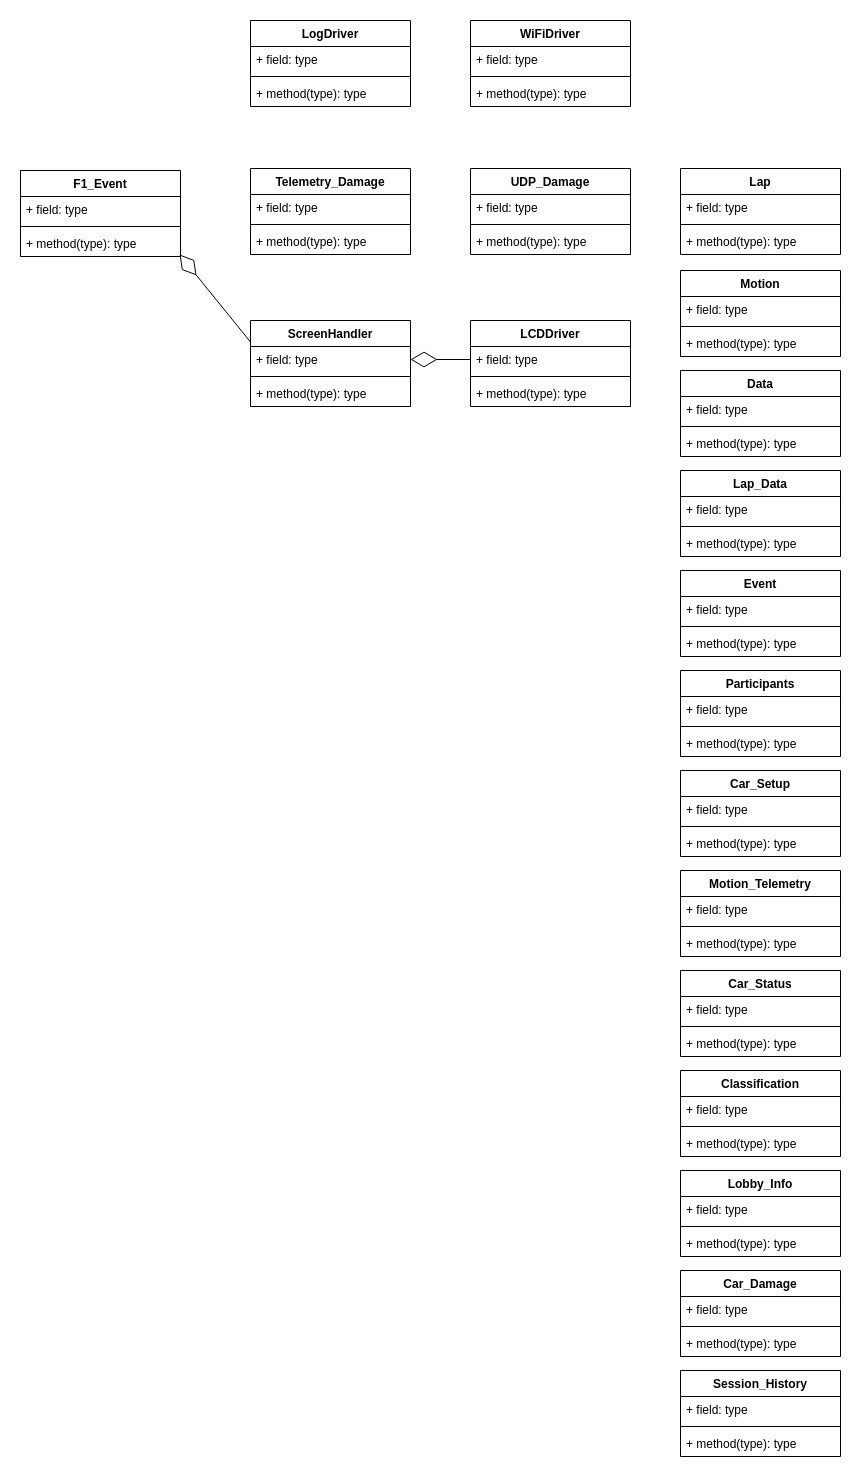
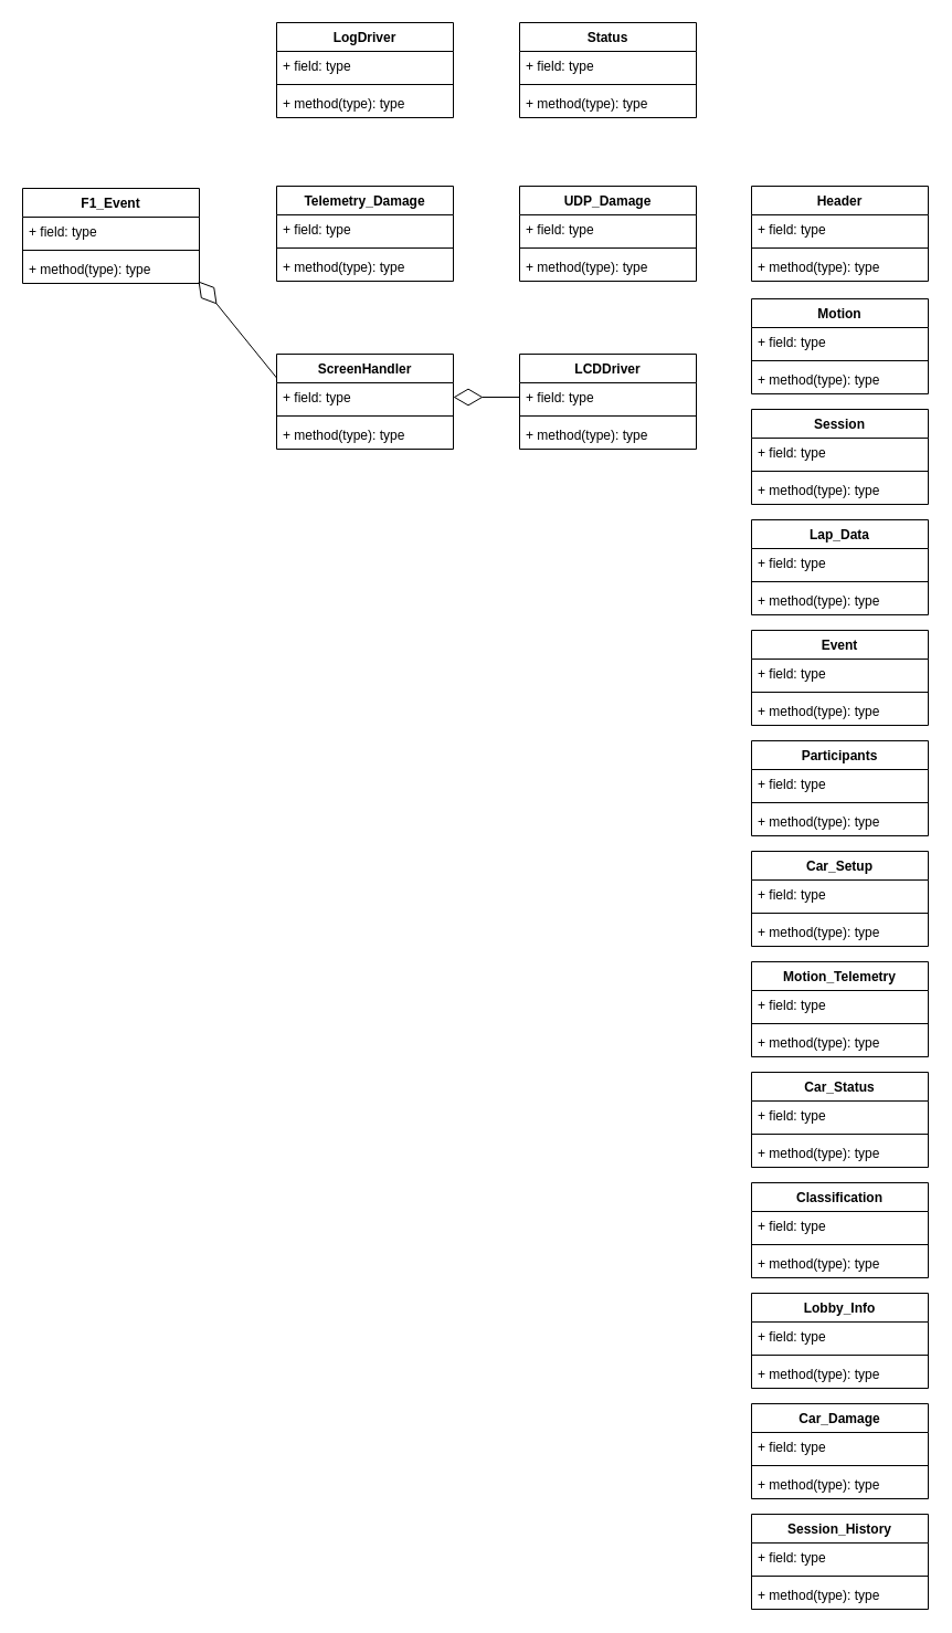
- <mxCell id="80" value="WiFiDriver" style="swimlane;fontStyle=1;align=center;verticalAlign=top;childLayout=stackLayout;horizontal=1;startSize=26;horizontalStack=0;resizeParent=1;resizeParentMax=0;resizeLast=0;collapsible=1;marginBottom=0;" parent="1" vertex="1"><mxGeometry x="470" y="20" width="160" height="86" as="geometry" /></mxCell>
+ <mxCell id="80" value="Status" style="swimlane;fontStyle=1;align=center;verticalAlign=top;childLayout=stackLayout;horizontal=1;startSize=26;horizontalStack=0;resizeParent=1;resizeParentMax=0;resizeLast=0;collapsible=1;marginBottom=0;" parent="1" vertex="1"><mxGeometry x="470" y="20" width="160" height="86" as="geometry" /></mxCell>
- <mxCell id="24" value="Lap" style="swimlane;fontStyle=1;align=center;verticalAlign=top;childLayout=stackLayout;horizontal=1;startSize=26;horizontalStack=0;resizeParent=1;resizeParentMax=0;resizeLast=0;collapsible=1;marginBottom=0;" parent="1" vertex="1"><mxGeometry x="680" y="168" width="160" height="86" as="geometry" /></mxCell>
+ <mxCell id="24" value="Header" style="swimlane;fontStyle=1;align=center;verticalAlign=top;childLayout=stackLayout;horizontal=1;startSize=26;horizontalStack=0;resizeParent=1;resizeParentMax=0;resizeLast=0;collapsible=1;marginBottom=0;" parent="1" vertex="1"><mxGeometry x="680" y="168" width="160" height="86" as="geometry" /></mxCell>
- <mxCell id="32" value="Data" style="swimlane;fontStyle=1;align=center;verticalAlign=top;childLayout=stackLayout;horizontal=1;startSize=26;horizontalStack=0;resizeParent=1;resizeParentMax=0;resizeLast=0;collapsible=1;marginBottom=0;" parent="1" vertex="1"><mxGeometry x="680" y="370" width="160" height="86" as="geometry" /></mxCell>
+ <mxCell id="32" value="Session" style="swimlane;fontStyle=1;align=center;verticalAlign=top;childLayout=stackLayout;horizontal=1;startSize=26;horizontalStack=0;resizeParent=1;resizeParentMax=0;resizeLast=0;collapsible=1;marginBottom=0;" parent="1" vertex="1"><mxGeometry x="680" y="370" width="160" height="86" as="geometry" /></mxCell>
